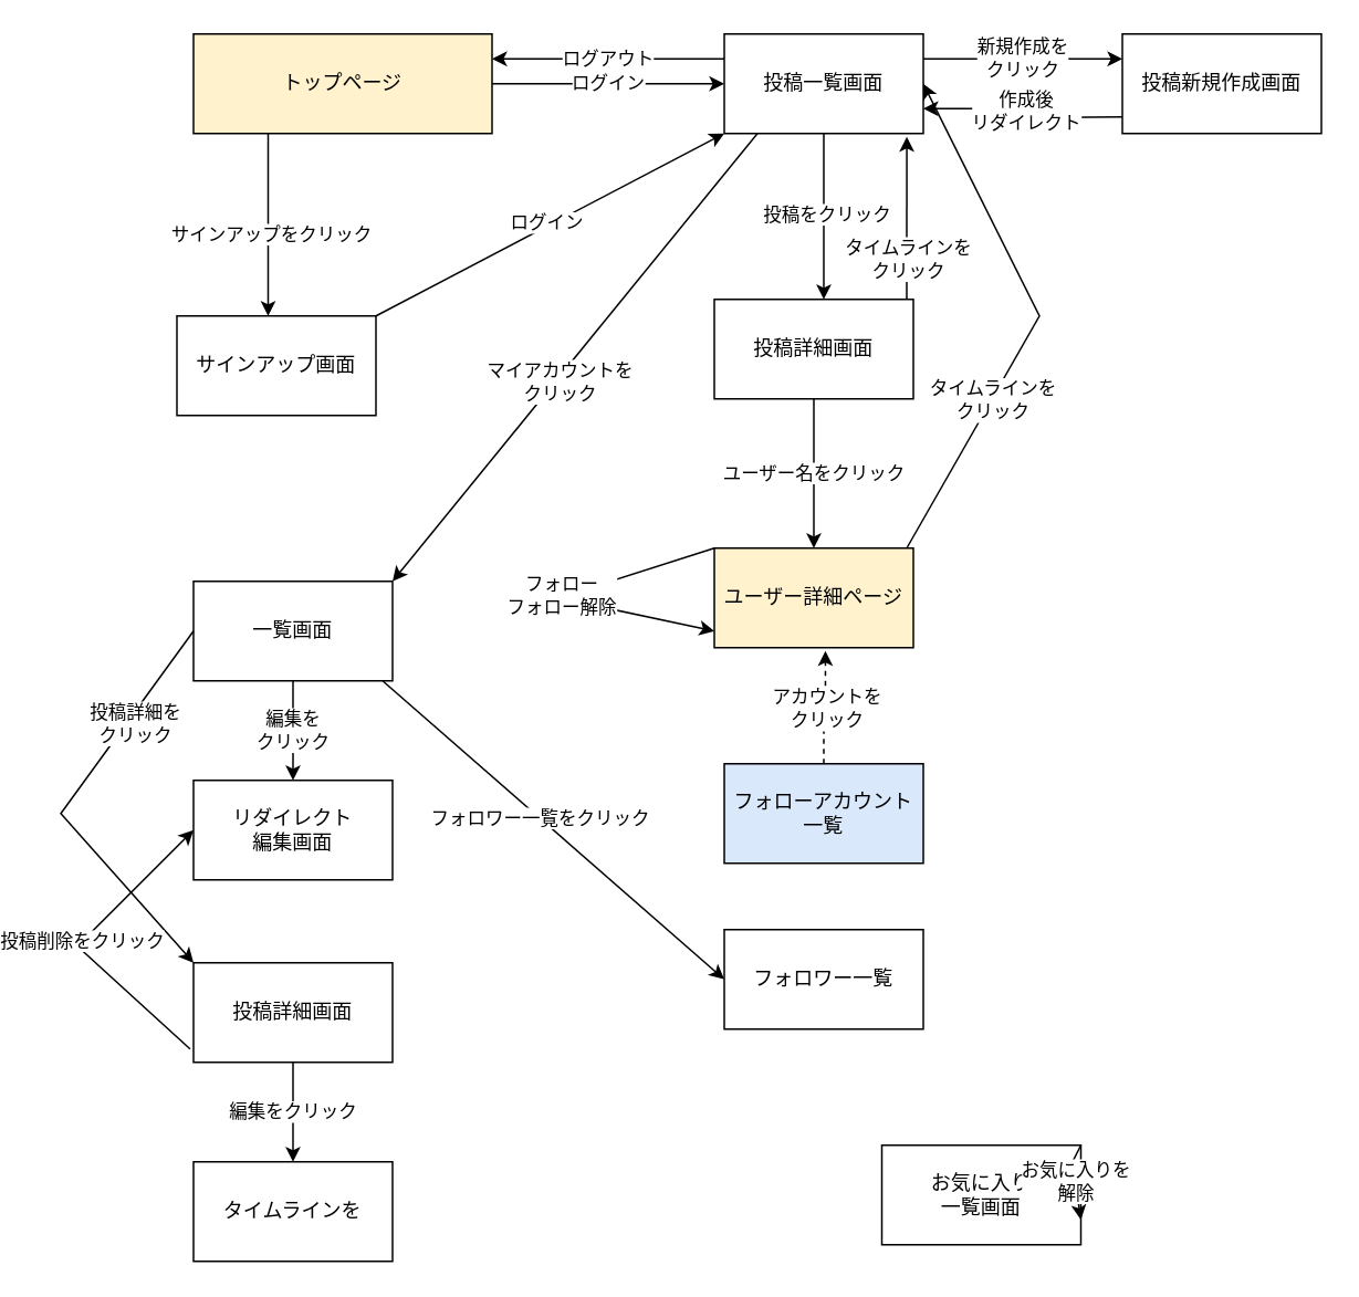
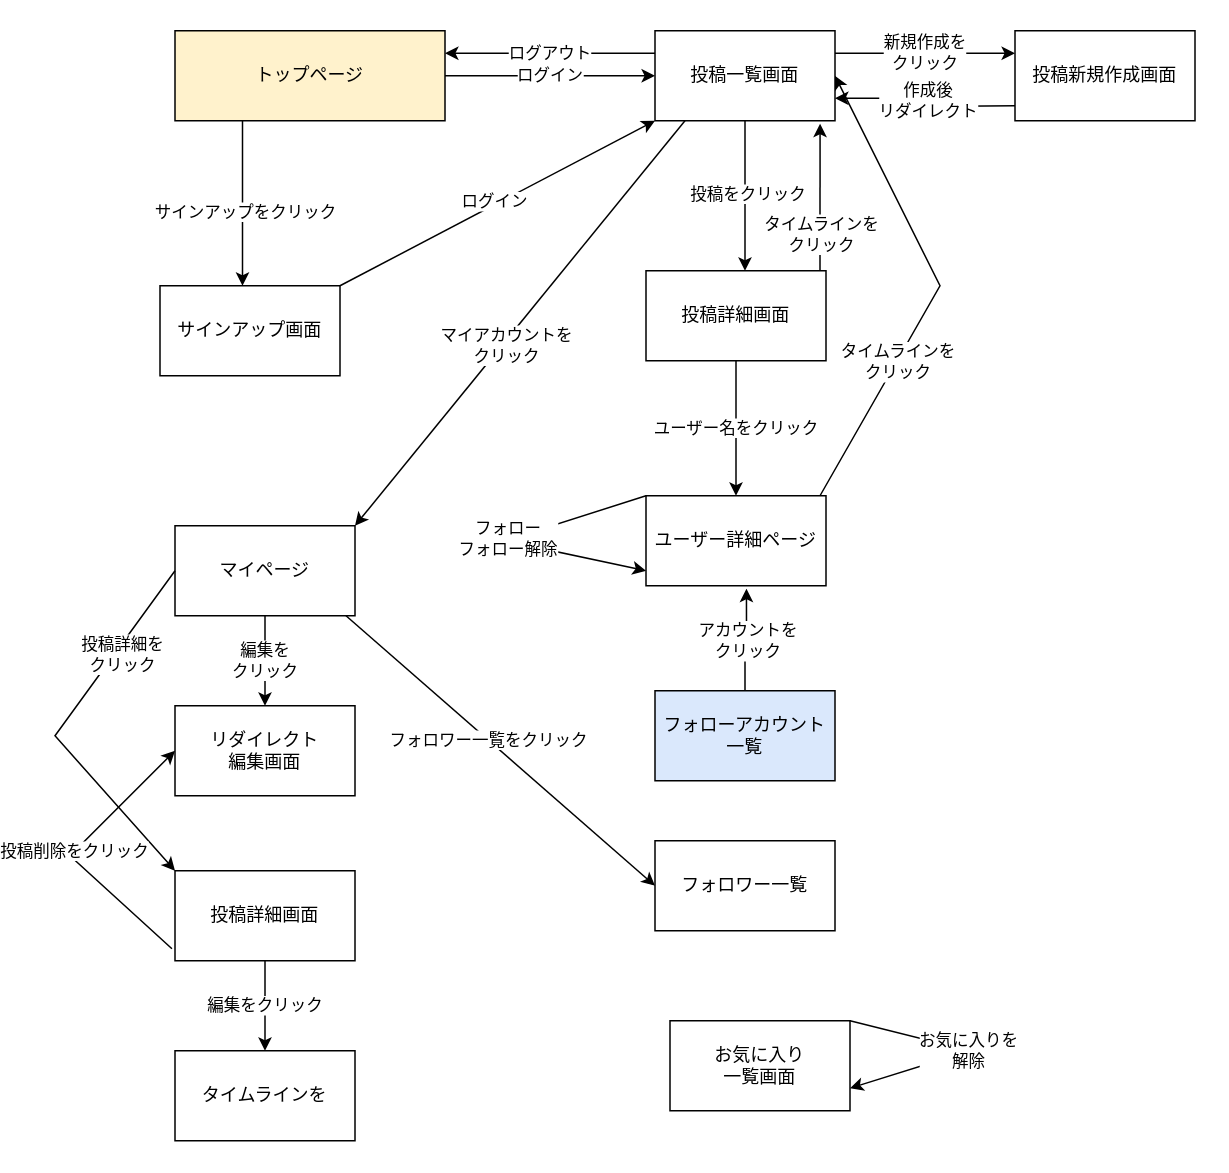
- <mxCell id="15" value="ユーザー詳細ページ" style="rounded=0;whiteSpace=wrap;html=1;fillColor=#fff2cc;" vertex="1" parent="1"><mxGeometry x="414" y="330" width="120" height="60" as="geometry" /></mxCell>
+ <mxCell id="15" value="ユーザー詳細ページ" style="rounded=0;whiteSpace=wrap;html=1;" vertex="1" parent="1"><mxGeometry x="414" y="330" width="120" height="60" as="geometry" /></mxCell>
- <mxCell id="28" value="一覧画面" style="rounded=0;whiteSpace=wrap;html=1;" vertex="1" parent="1"><mxGeometry x="100" y="350" width="120" height="60" as="geometry" /></mxCell>
+ <mxCell id="28" value="マイページ" style="rounded=0;whiteSpace=wrap;html=1;" vertex="1" parent="1"><mxGeometry x="100" y="350" width="120" height="60" as="geometry" /></mxCell>
- <mxCell id="31" style="edgeStyle=orthogonalEdgeStyle;rounded=0;orthogonalLoop=1;jettySize=auto;html=1;exitX=0.5;exitY=0;exitDx=0;exitDy=0;entryX=0.558;entryY=1.033;entryDx=0;entryDy=0;entryPerimeter=0;dashed=1;" edge="1" parent="1" source="33" target="15"><mxGeometry relative="1" as="geometry" /></mxCell>
+ <mxCell id="31" style="edgeStyle=orthogonalEdgeStyle;rounded=0;orthogonalLoop=1;jettySize=auto;html=1;exitX=0.5;exitY=0;exitDx=0;exitDy=0;entryX=0.558;entryY=1.033;entryDx=0;entryDy=0;entryPerimeter=0;" edge="1" parent="1" source="33" target="15"><mxGeometry relative="1" as="geometry" /></mxCell>
- <mxCell id="34" value="お気に入り&lt;br&gt;一覧画面" style="rounded=0;whiteSpace=wrap;html=1;" vertex="1" parent="1"><mxGeometry x="515" y="690" width="120" height="60" as="geometry" /></mxCell>
+ <mxCell id="34" value="お気に入り&lt;br&gt;一覧画面" style="rounded=0;whiteSpace=wrap;html=1;" vertex="1" parent="1"><mxGeometry x="430" y="680" width="120" height="60" as="geometry" /></mxCell>
